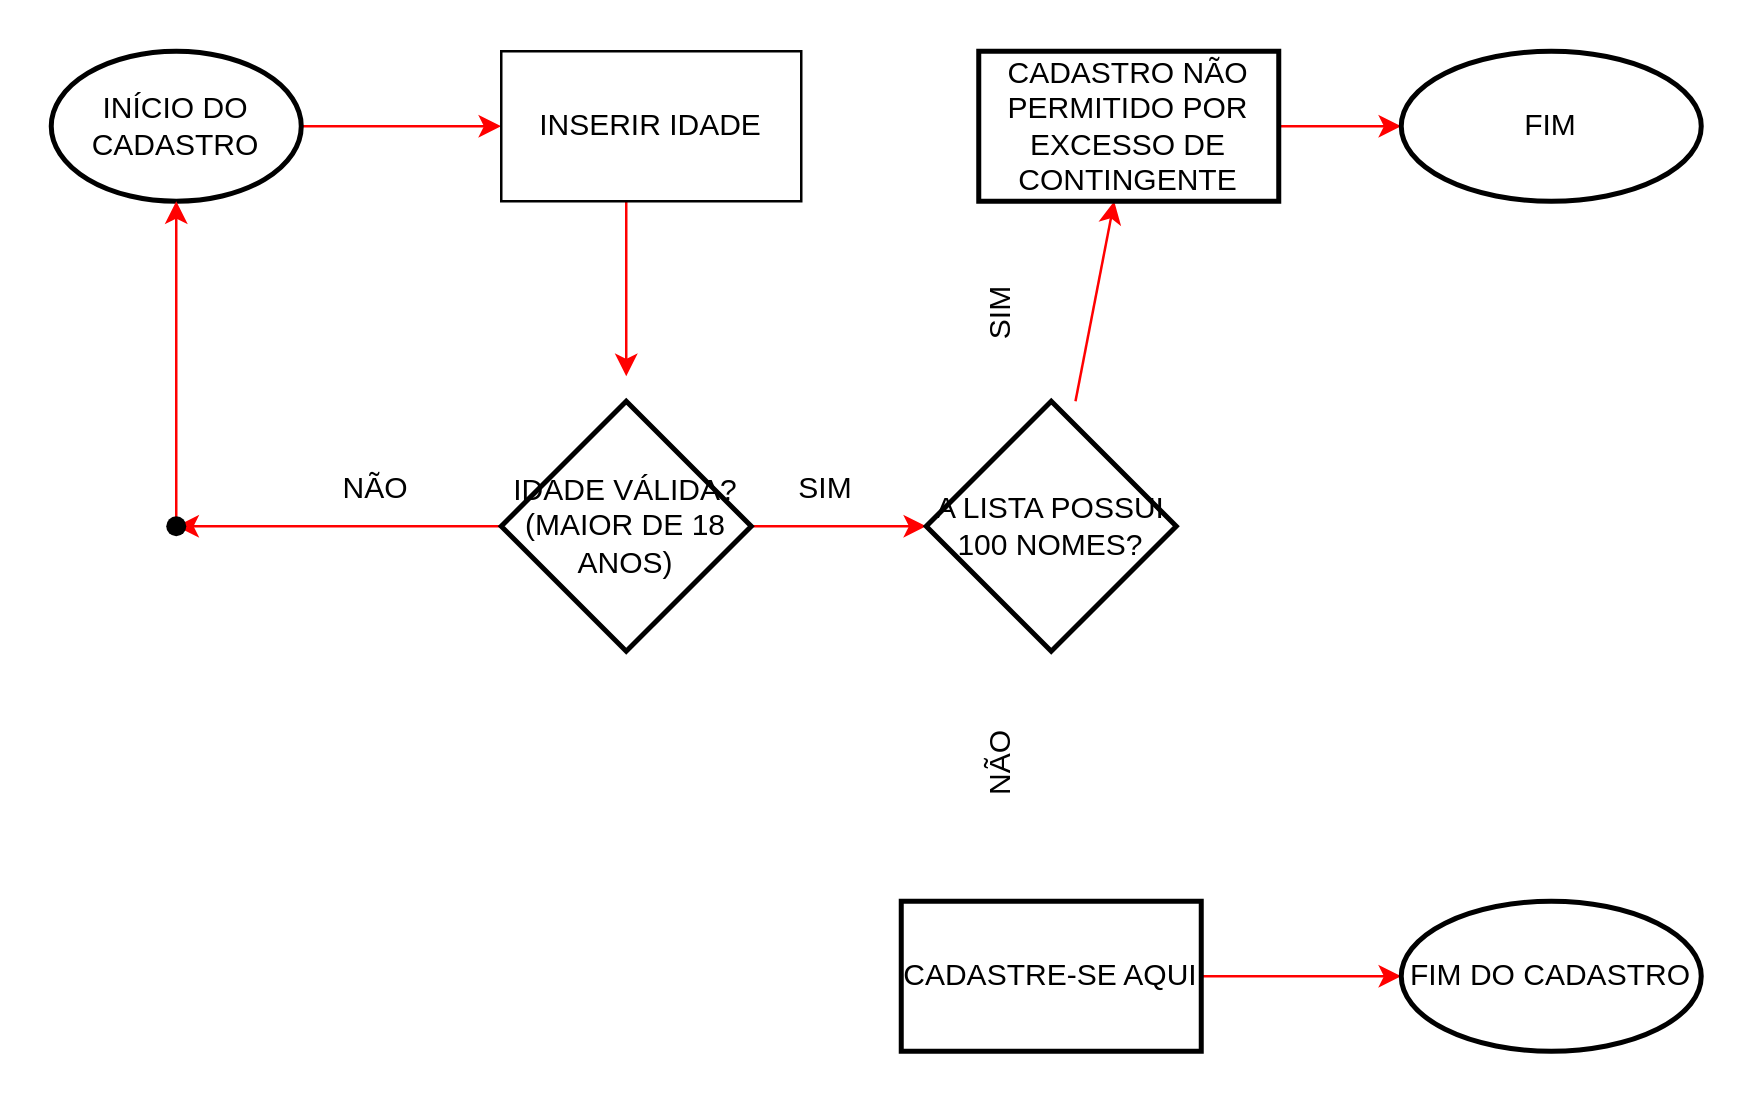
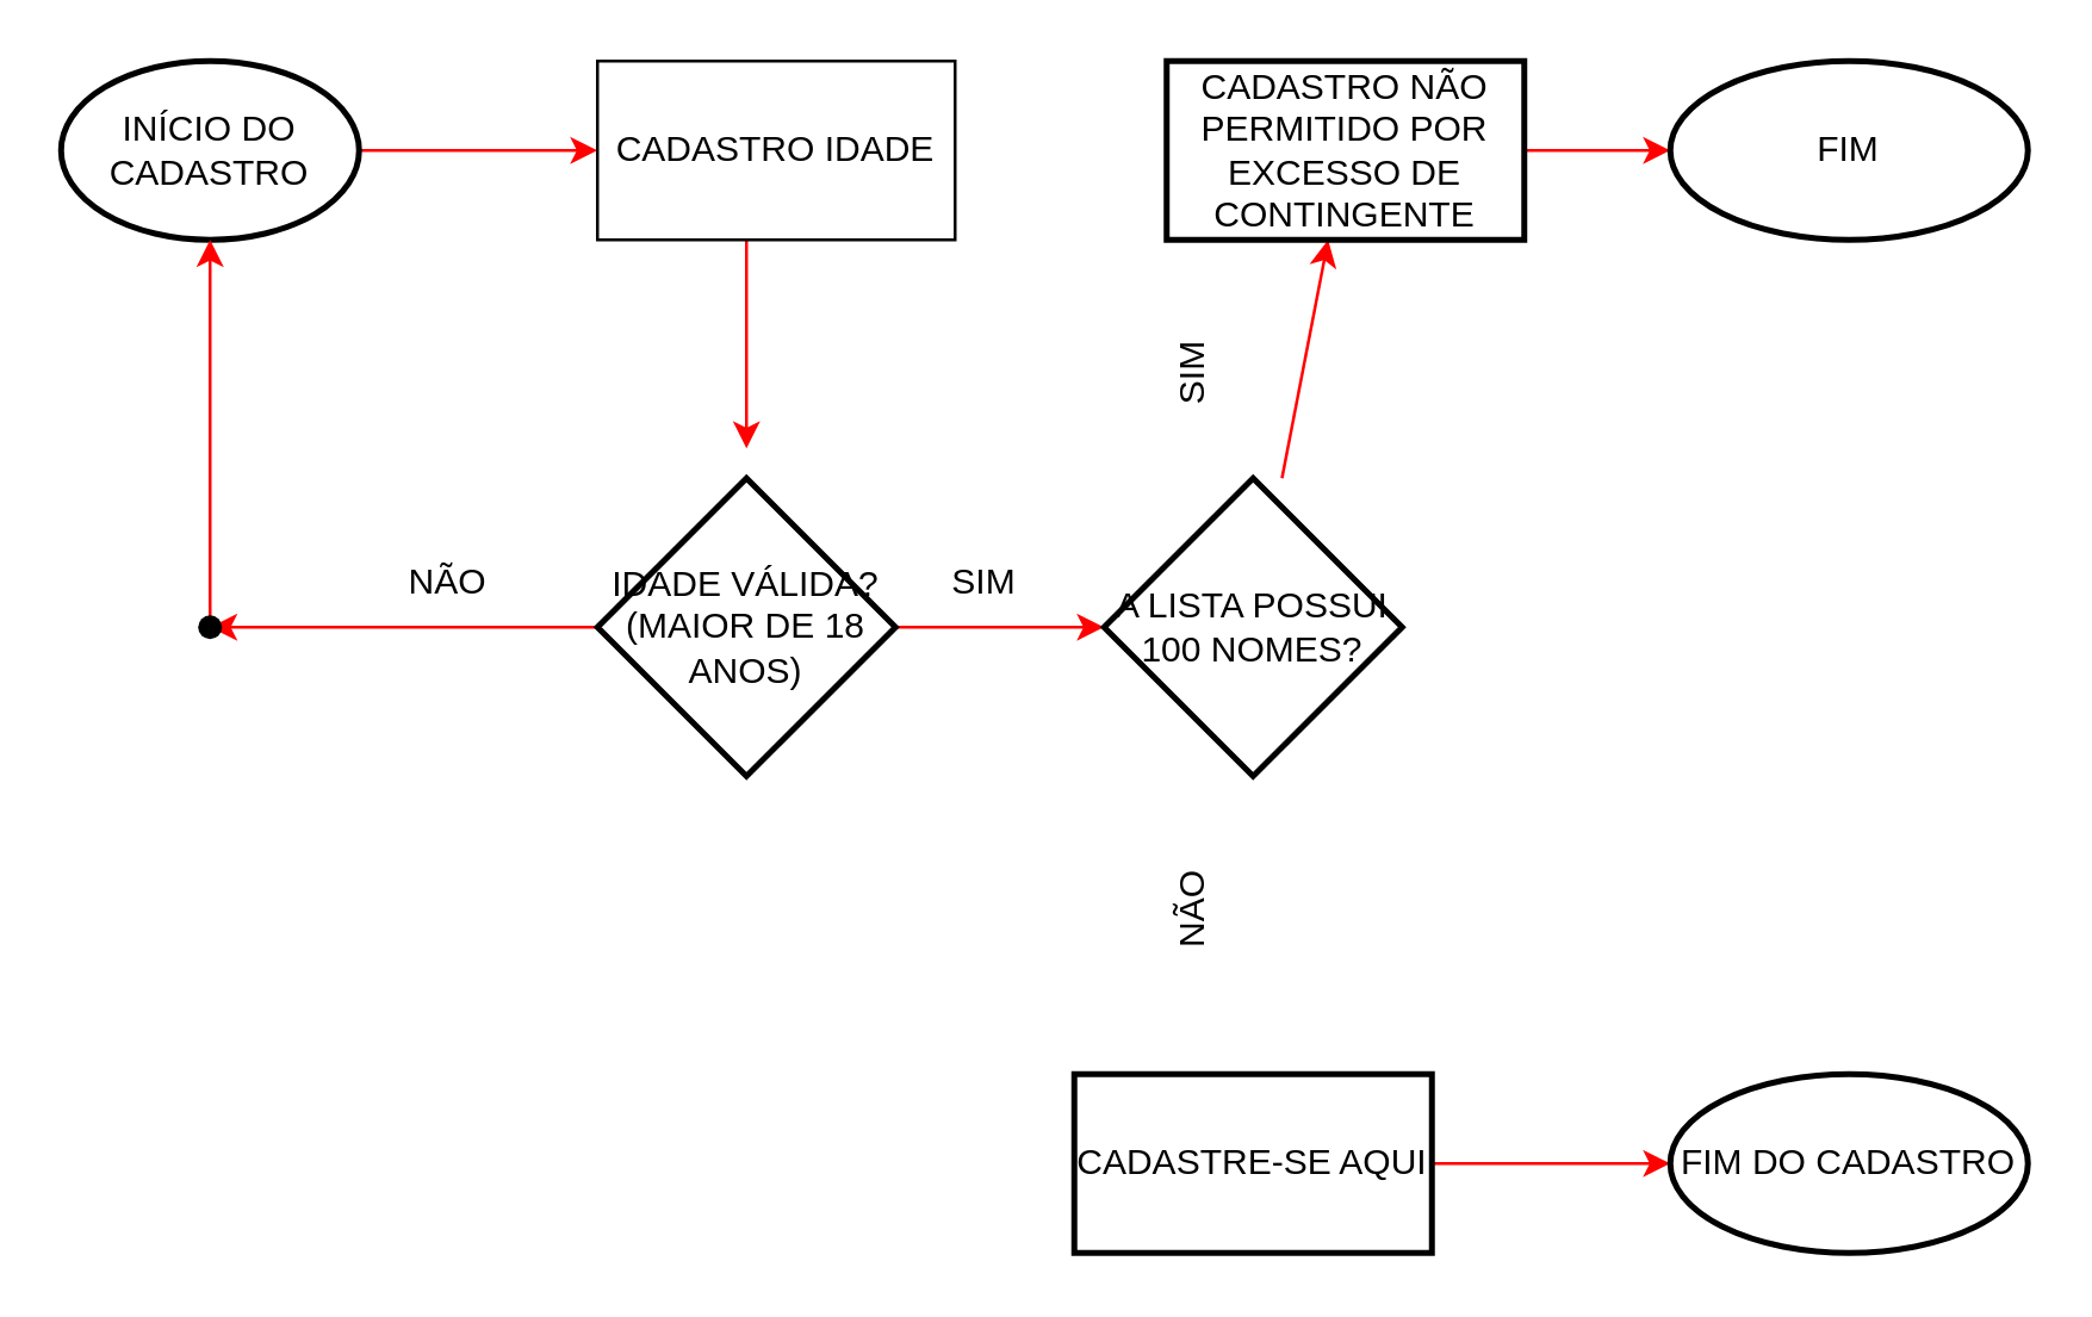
- <mxCell id="11" value="INSERIR IDADE" style="rounded=0;whiteSpace=wrap;html=1;" vertex="1" parent="1"><mxGeometry x="200" y="20" width="120" height="60" as="geometry" /></mxCell>
+ <mxCell id="11" value="CADASTRO IDADE" style="rounded=0;whiteSpace=wrap;html=1;" vertex="1" parent="1"><mxGeometry x="200" y="20" width="120" height="60" as="geometry" /></mxCell>
